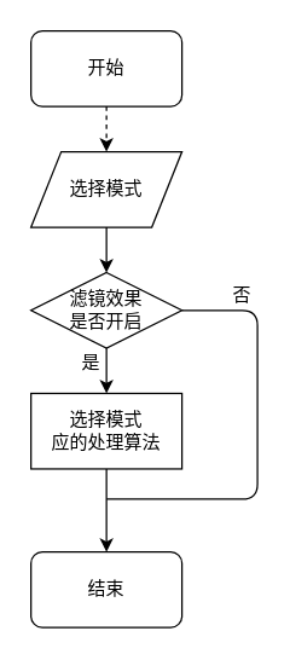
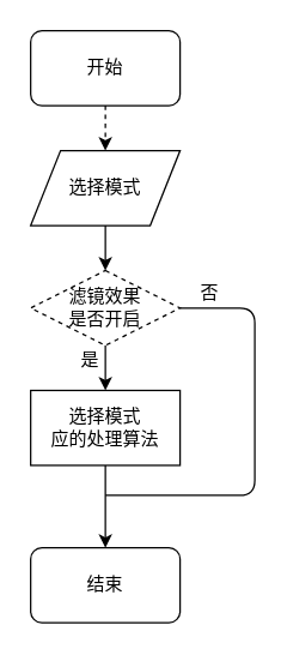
- <mxCell id="10" value="否" style="text;html=1;strokeColor=none;fillColor=none;align=center;verticalAlign=middle;whiteSpace=wrap;rounded=0;" vertex="1" parent="1"><mxGeometry x="140" y="185" width="40" height="20" as="geometry" /></mxCell>
+ <mxCell id="10" value="否" style="text;html=1;strokeColor=none;fillColor=none;align=center;verticalAlign=middle;whiteSpace=wrap;rounded=0;" vertex="1" parent="1"><mxGeometry x="120" y="185" width="40" height="20" as="geometry" /></mxCell>
- <mxCell id="5" value="滤镜效果&lt;br&gt;是否开启" style="rhombus;whiteSpace=wrap;html=1;" vertex="1" parent="1"><mxGeometry x="20" y="180" width="100" height="50" as="geometry" /></mxCell>
+ <mxCell id="5" value="滤镜效果&lt;br&gt;是否开启" style="rhombus;whiteSpace=wrap;html=1;dashed=1;" vertex="1" parent="1"><mxGeometry x="20" y="180" width="100" height="50" as="geometry" /></mxCell>
